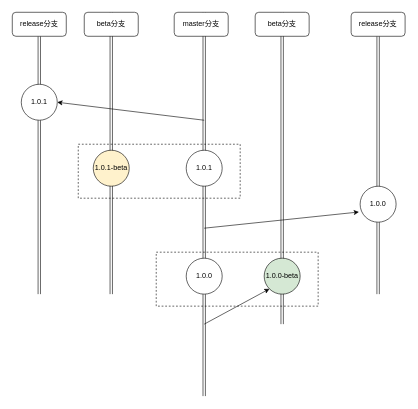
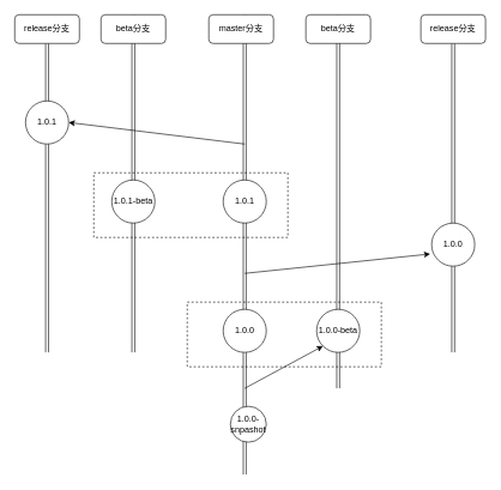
- <mxCell id="21" value="1.0.1-beta" style="ellipse;whiteSpace=wrap;html=1;aspect=fixed;fillColor=#fff2cc;" parent="1" vertex="1"><mxGeometry x="155" y="250" width="60" height="60" as="geometry" /></mxCell>
+ <mxCell id="21" value="1.0.1-beta" style="ellipse;whiteSpace=wrap;html=1;aspect=fixed;" parent="1" vertex="1"><mxGeometry x="155" y="250" width="60" height="60" as="geometry" /></mxCell>
- <mxCell id="6" value="1.0.0-beta" style="ellipse;whiteSpace=wrap;html=1;aspect=fixed;fillColor=#d5e8d4;" parent="1" vertex="1"><mxGeometry x="440" y="430" width="60" height="60" as="geometry" /></mxCell>
+ <mxCell id="6" value="1.0.0-beta" style="ellipse;whiteSpace=wrap;html=1;aspect=fixed;" parent="1" vertex="1"><mxGeometry x="440" y="430" width="60" height="60" as="geometry" /></mxCell>
+ <mxCell id="5" value="1.0.0-snpashot" style="ellipse;whiteSpace=wrap;html=1;aspect=fixed;" parent="1" vertex="1"><mxGeometry x="320" y="565" width="50" height="50" as="geometry" /></mxCell>
